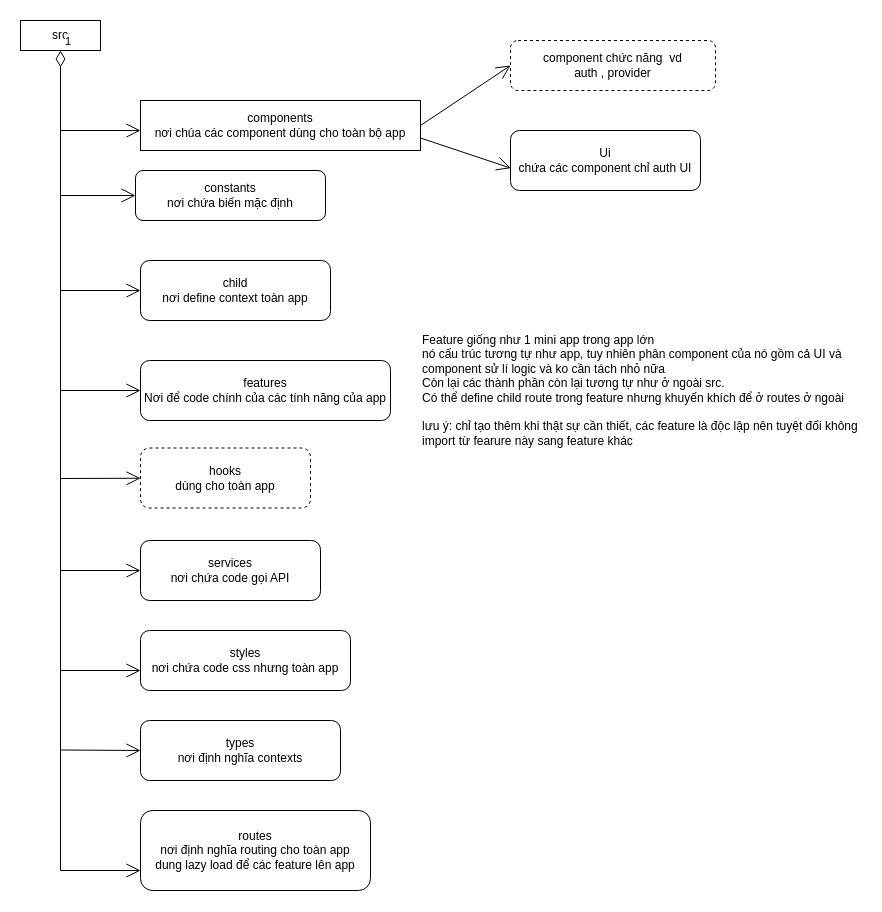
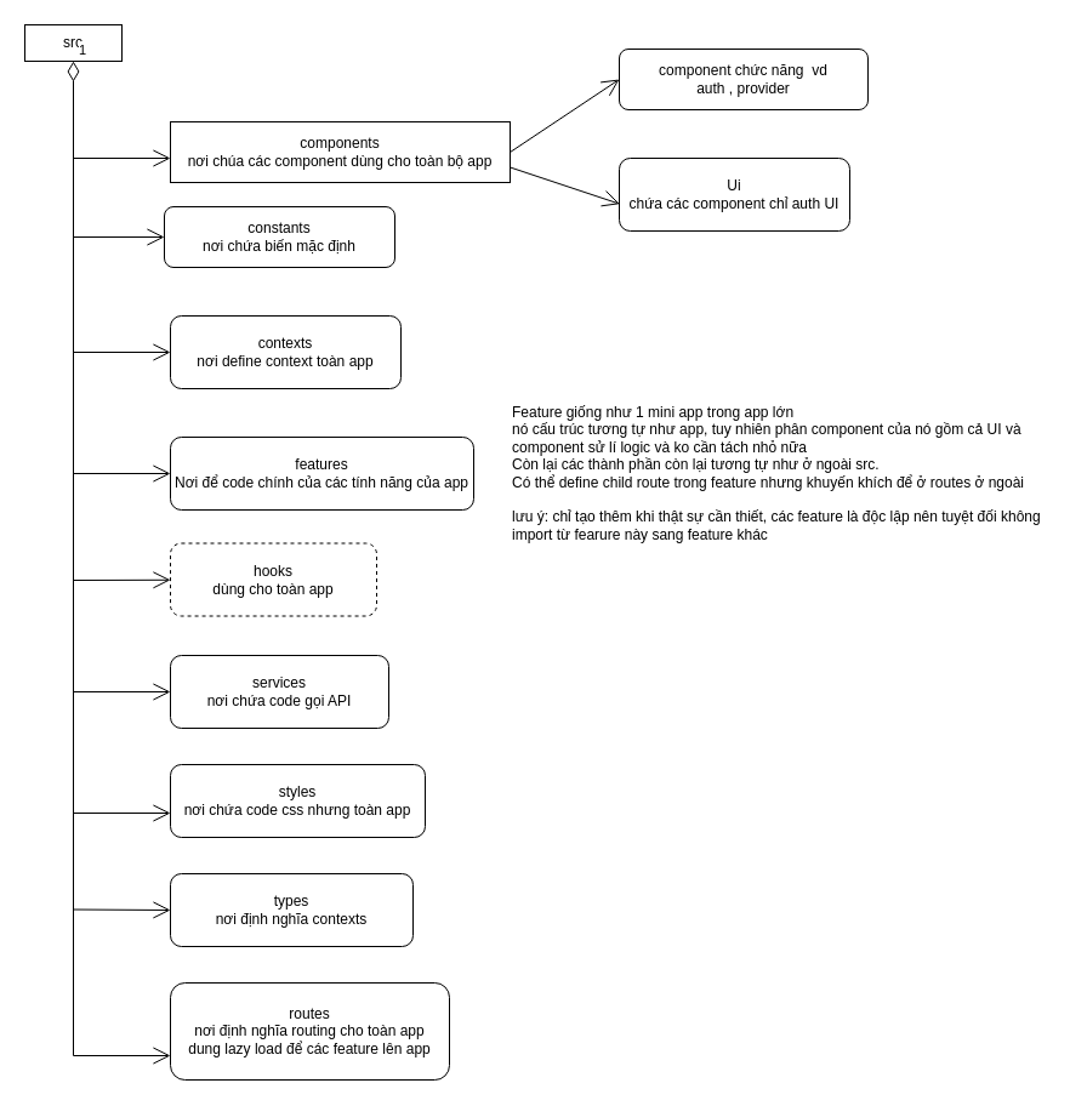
- <mxCell id="4" value="component chức năng&amp;nbsp; vd&lt;div&gt;auth , provider&lt;/div&gt;" style="rounded=1;whiteSpace=wrap;html=1;dashed=1;" parent="1" vertex="1"><mxGeometry x="510" y="40" width="205" height="50" as="geometry" /></mxCell>
+ <mxCell id="4" value="component chức năng&amp;nbsp; vd&lt;div&gt;auth , provider&lt;/div&gt;" style="rounded=1;whiteSpace=wrap;html=1;" parent="1" vertex="1"><mxGeometry x="510" y="40" width="205" height="50" as="geometry" /></mxCell>
- <mxCell id="7" value="child&lt;div&gt;nơi define context toàn app&lt;/div&gt;" style="rounded=1;whiteSpace=wrap;html=1;" parent="1" vertex="1"><mxGeometry x="140" y="260" width="190" height="60" as="geometry" /></mxCell>
+ <mxCell id="7" value="contexts&lt;div&gt;nơi define context toàn app&lt;/div&gt;" style="rounded=1;whiteSpace=wrap;html=1;" parent="1" vertex="1"><mxGeometry x="140" y="260" width="190" height="60" as="geometry" /></mxCell>
